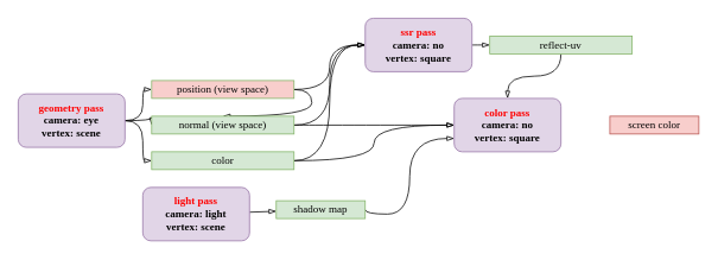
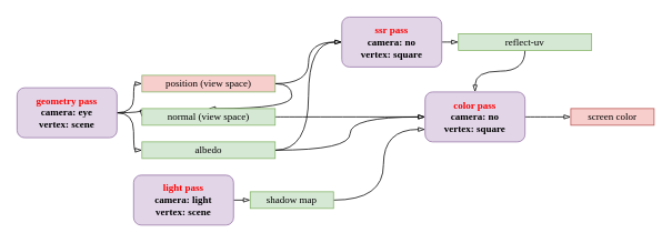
- <mxCell id="13" style="edgeStyle=orthogonalEdgeStyle;rounded=0;orthogonalLoop=1;jettySize=auto;html=1;fontFamily=Consolas;endArrow=blockThin;endFill=0;exitX=1;exitY=0.5;exitDx=0;exitDy=0;entryX=0;entryY=0.5;entryDx=0;entryDy=0;elbow=vertical;curved=1;" edge="1" parent="1" source="15" target="20"><mxGeometry relative="1" as="geometry"><mxPoint x="350" y="240" as="sourcePoint" /><mxPoint x="400" y="180" as="targetPoint" /></mxGeometry></mxCell>
+ <mxCell id="21" style="edgeStyle=orthogonalEdgeStyle;curved=1;rounded=0;orthogonalLoop=1;jettySize=auto;html=1;entryX=0;entryY=0.5;entryDx=0;entryDy=0;fontFamily=Consolas;endArrow=blockThin;endFill=0;elbow=vertical;" edge="1" parent="1" source="22" target="25"><mxGeometry relative="1" as="geometry" /></mxCell>
- <mxCell id="18" value="color" style="rounded=0;whiteSpace=wrap;html=1;fontFamily=Consolas;fillColor=#d5e8d4;strokeColor=#82b366;" vertex="1" parent="1"><mxGeometry x="170" y="170" width="160" height="20" as="geometry" /></mxCell>
+ <mxCell id="18" value="albedo" style="rounded=0;whiteSpace=wrap;html=1;fontFamily=Consolas;fillColor=#d5e8d4;strokeColor=#82b366;" vertex="1" parent="1"><mxGeometry x="170" y="170" width="160" height="20" as="geometry" /></mxCell>
- <mxCell id="4" value="shadow map" style="rounded=0;whiteSpace=wrap;html=1;fontFamily=Consolas;fillColor=#d5e8d4;strokeColor=#82b366;" vertex="1" parent="1"><mxGeometry x="310" y="225" width="100" height="20" as="geometry" /></mxCell>
+ <mxCell id="4" value="shadow map" style="rounded=0;whiteSpace=wrap;html=1;fontFamily=Consolas;fillColor=#d5e8d4;strokeColor=#82b366;" vertex="1" parent="1"><mxGeometry x="300" y="230" width="100" height="20" as="geometry" /></mxCell>
